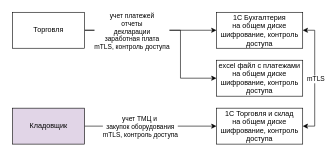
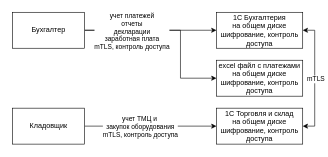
- <mxCell id="5" value="Торговля" style="rounded=0;whiteSpace=wrap;html=1;" parent="1" vertex="1"><mxGeometry x="20" y="20" width="120" height="60" as="geometry" /></mxCell>
+ <mxCell id="5" value="Бухгалтер" style="rounded=0;whiteSpace=wrap;html=1;" parent="1" vertex="1"><mxGeometry x="20" y="20" width="120" height="60" as="geometry" /></mxCell>
- <mxCell id="12" value="Кладовщик" style="rounded=0;whiteSpace=wrap;html=1;fillColor=#e1d5e7;" parent="1" vertex="1"><mxGeometry x="20" y="180" width="120" height="60" as="geometry" /></mxCell>
+ <mxCell id="12" value="Кладовщик" style="rounded=0;whiteSpace=wrap;html=1;" parent="1" vertex="1"><mxGeometry x="20" y="180" width="120" height="60" as="geometry" /></mxCell>
